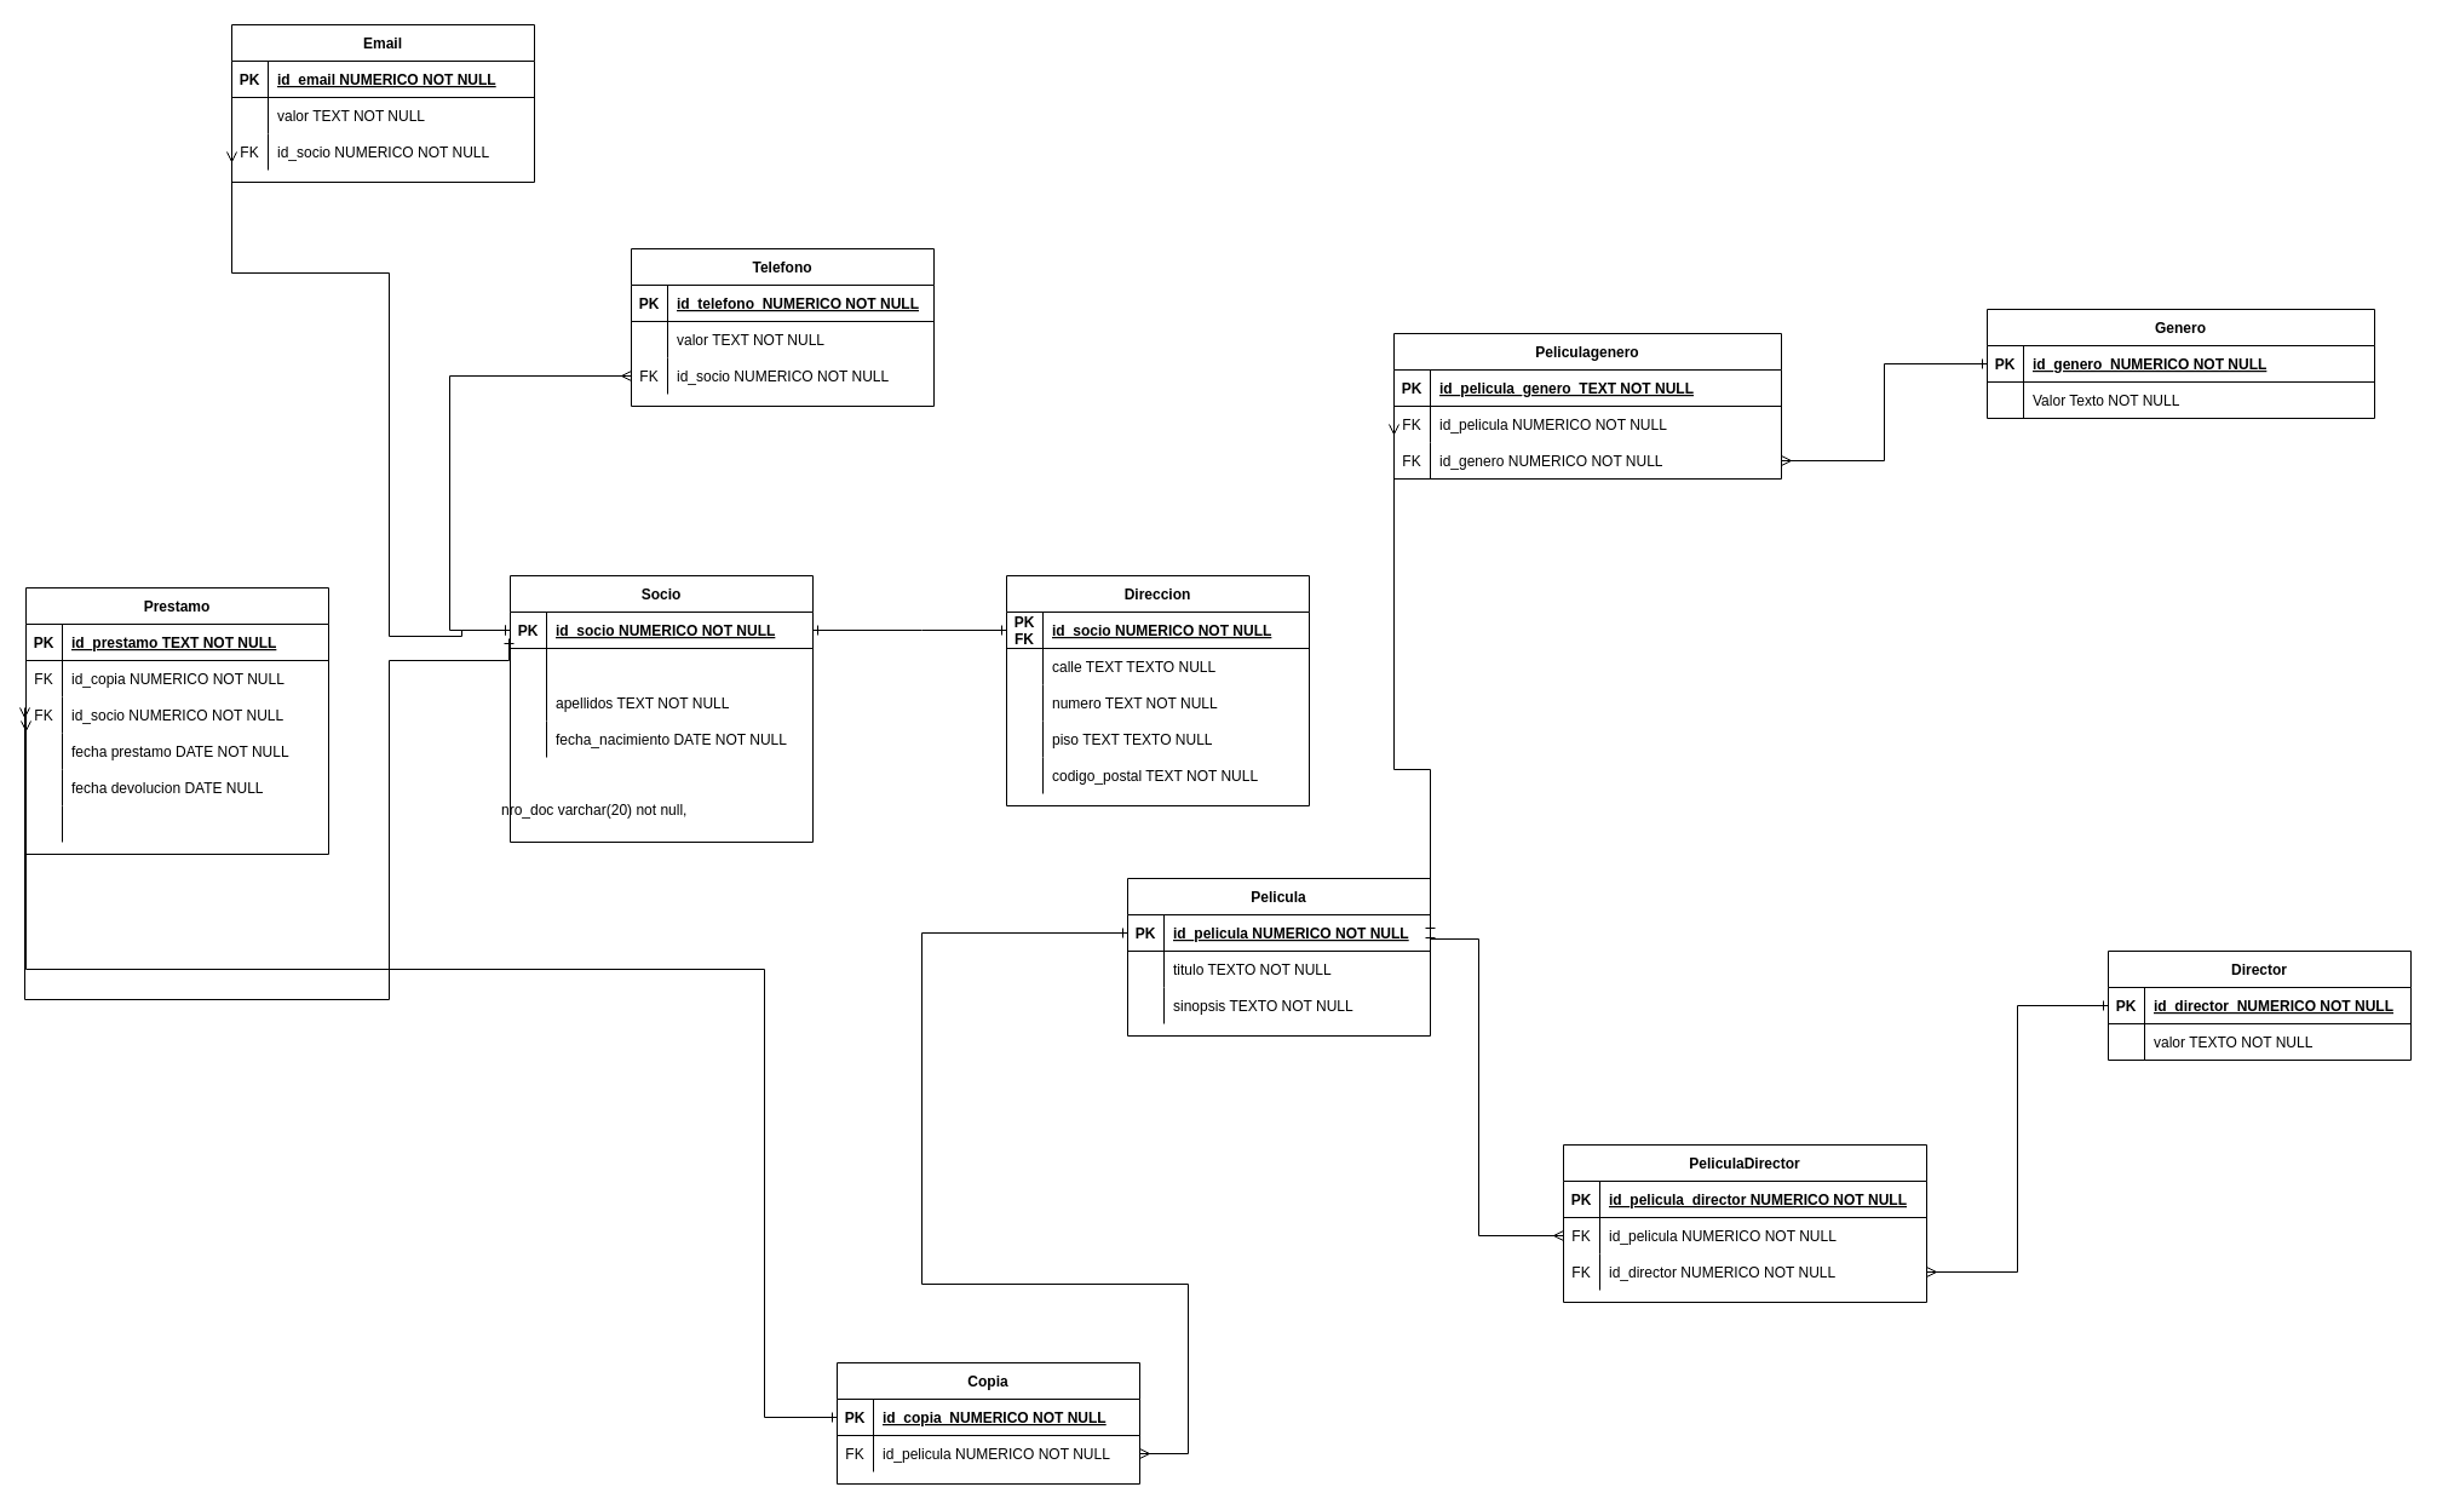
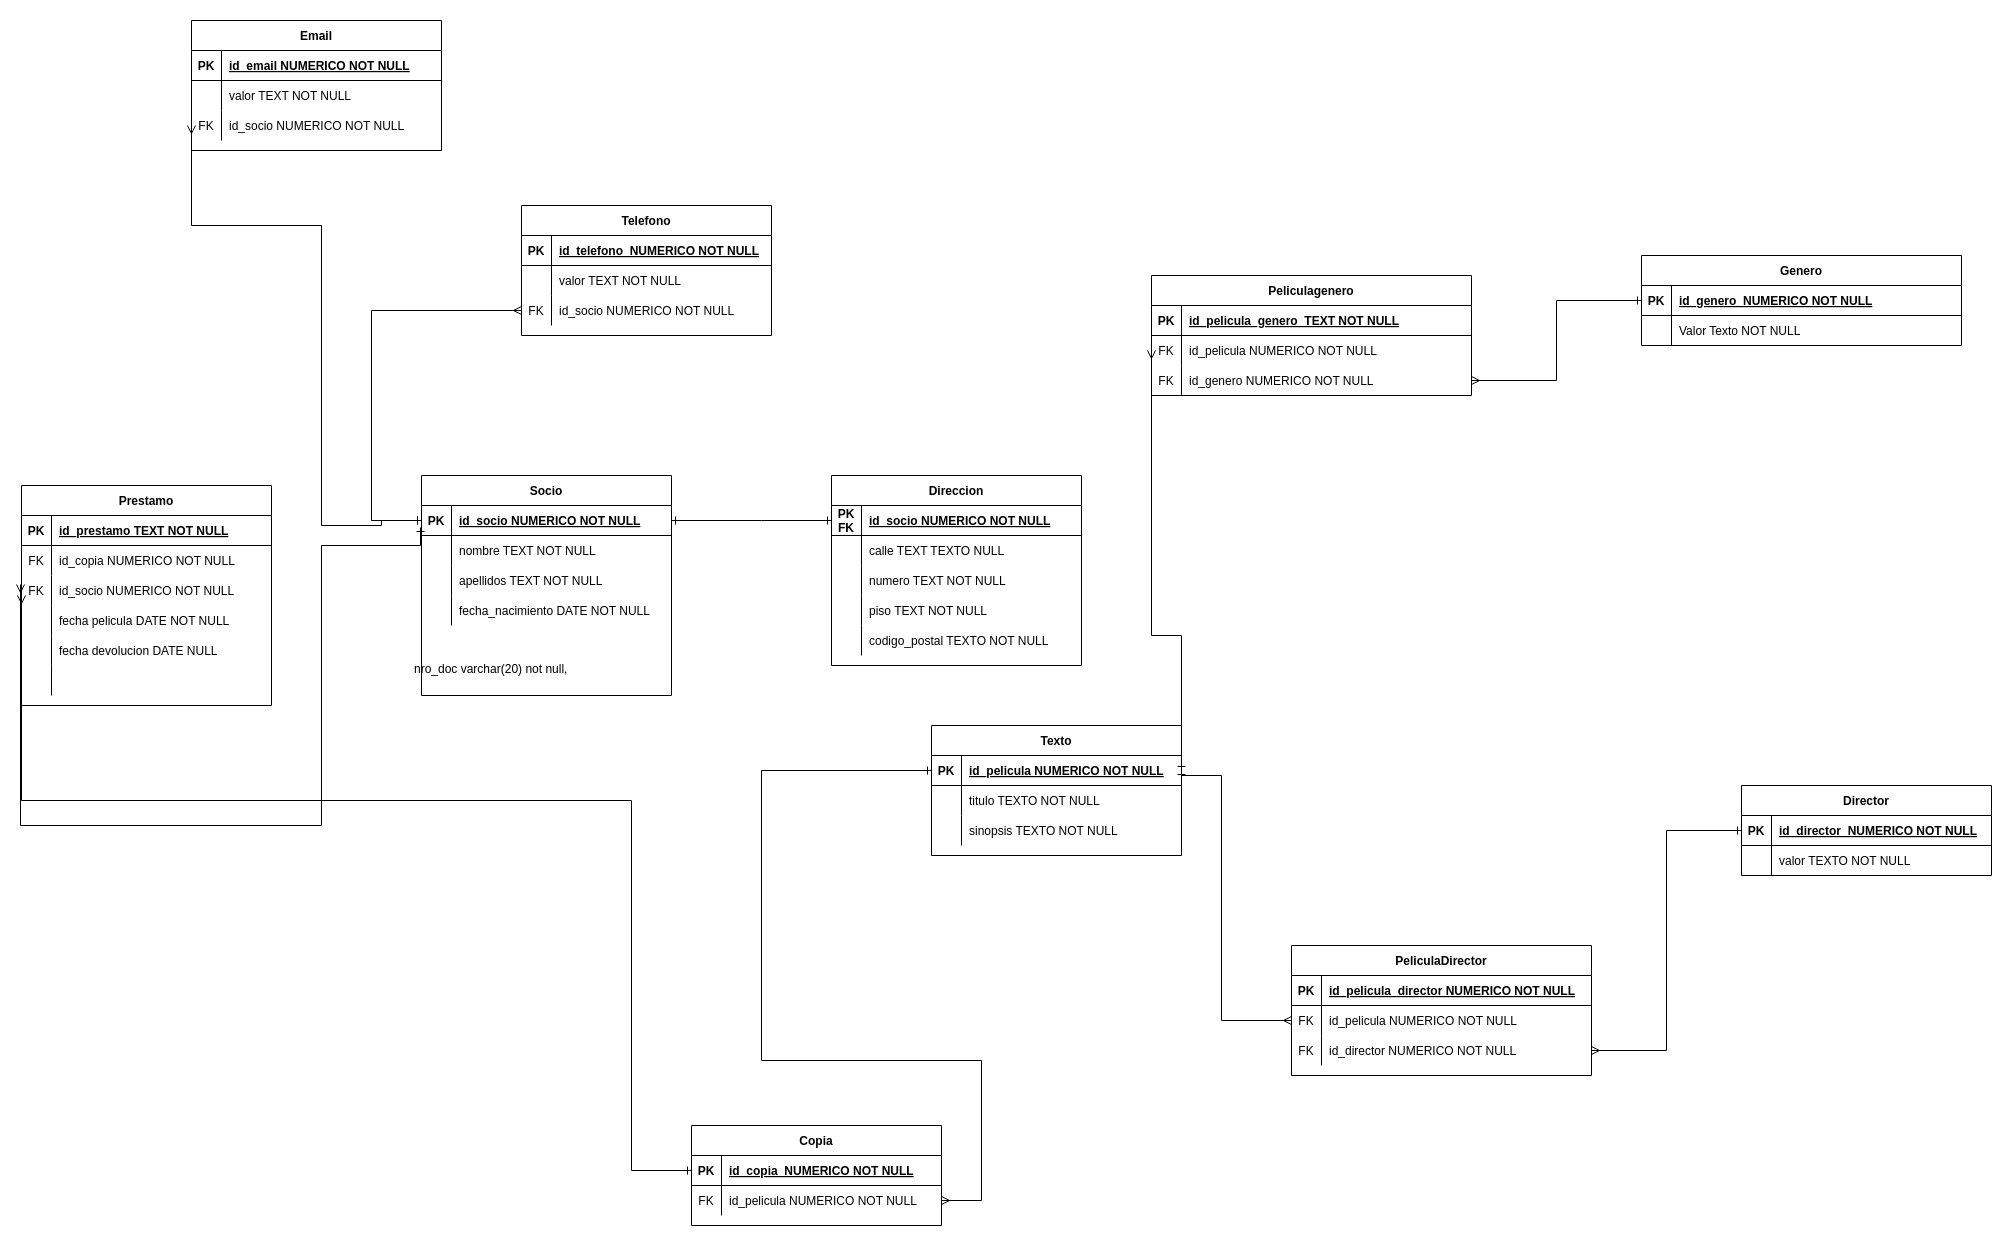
+ <mxCell id="16" value="nombre TEXT NOT NULL" style="shape=partialRectangle;overflow=hidden;connectable=0;fillColor=none;top=0;left=0;bottom=0;right=0;align=left;spacingLeft=6;" parent="14" vertex="1"><mxGeometry x="30" width="220" height="30" as="geometry"><mxRectangle width="220" height="30" as="alternateBounds" /></mxGeometry></mxCell>
- <mxCell id="37" value="piso TEXT TEXTO NULL" style="shape=partialRectangle;overflow=hidden;connectable=0;fillColor=none;top=0;left=0;bottom=0;right=0;align=left;spacingLeft=6;" parent="35" vertex="1"><mxGeometry x="30" width="220" height="30" as="geometry"><mxRectangle width="220" height="30" as="alternateBounds" /></mxGeometry></mxCell>
+ <mxCell id="37" value="piso TEXT NOT NULL" style="shape=partialRectangle;overflow=hidden;connectable=0;fillColor=none;top=0;left=0;bottom=0;right=0;align=left;spacingLeft=6;" parent="35" vertex="1"><mxGeometry x="30" width="220" height="30" as="geometry"><mxRectangle width="220" height="30" as="alternateBounds" /></mxGeometry></mxCell>
- <mxCell id="70" value="fecha prestamo DATE NOT NULL" style="shape=partialRectangle;overflow=hidden;connectable=0;fillColor=none;top=0;left=0;bottom=0;right=0;align=left;spacingLeft=6;" parent="68" vertex="1"><mxGeometry x="30" width="220" height="30" as="geometry"><mxRectangle width="220" height="30" as="alternateBounds" /></mxGeometry></mxCell>
+ <mxCell id="70" value="fecha pelicula DATE NOT NULL" style="shape=partialRectangle;overflow=hidden;connectable=0;fillColor=none;top=0;left=0;bottom=0;right=0;align=left;spacingLeft=6;" parent="68" vertex="1"><mxGeometry x="30" width="220" height="30" as="geometry"><mxRectangle width="220" height="30" as="alternateBounds" /></mxGeometry></mxCell>
- <mxCell id="40" value="codigo_postal TEXT NOT NULL" style="shape=partialRectangle;overflow=hidden;connectable=0;fillColor=none;top=0;left=0;bottom=0;right=0;align=left;spacingLeft=6;" parent="38" vertex="1"><mxGeometry x="30" width="220" height="30" as="geometry"><mxRectangle width="220" height="30" as="alternateBounds" /></mxGeometry></mxCell>
+ <mxCell id="40" value="codigo_postal TEXTO NOT NULL" style="shape=partialRectangle;overflow=hidden;connectable=0;fillColor=none;top=0;left=0;bottom=0;right=0;align=left;spacingLeft=6;" parent="38" vertex="1"><mxGeometry x="30" width="220" height="30" as="geometry"><mxRectangle width="220" height="30" as="alternateBounds" /></mxGeometry></mxCell>
- <mxCell id="41" value="Pelicula" style="shape=table;startSize=30;container=1;collapsible=1;childLayout=tableLayout;fixedRows=1;rowLines=0;fontStyle=1;align=center;resizeLast=1;" parent="1" vertex="1"><mxGeometry x="931" y="725" width="250" height="130" as="geometry" /></mxCell>
+ <mxCell id="41" value="Texto" style="shape=table;startSize=30;container=1;collapsible=1;childLayout=tableLayout;fixedRows=1;rowLines=0;fontStyle=1;align=center;resizeLast=1;" parent="1" vertex="1"><mxGeometry x="931" y="725" width="250" height="130" as="geometry" /></mxCell>
